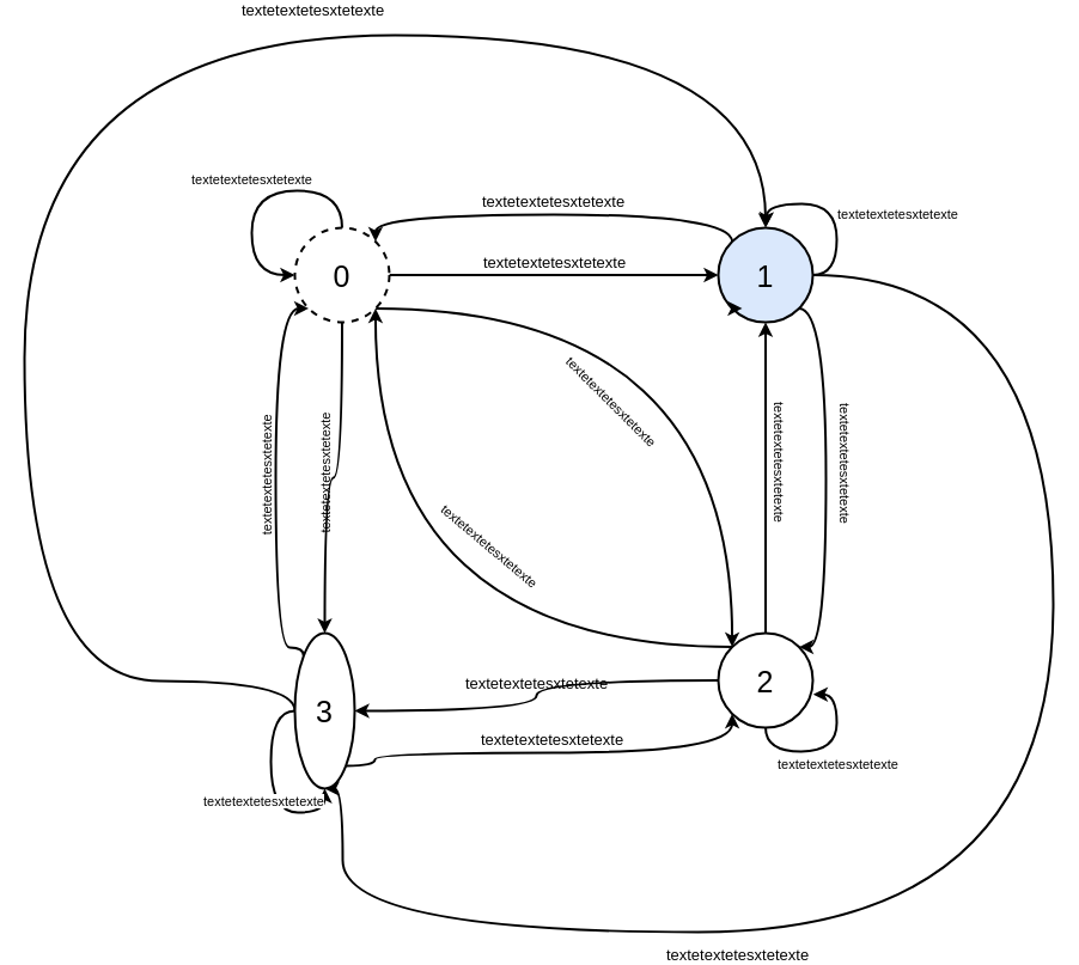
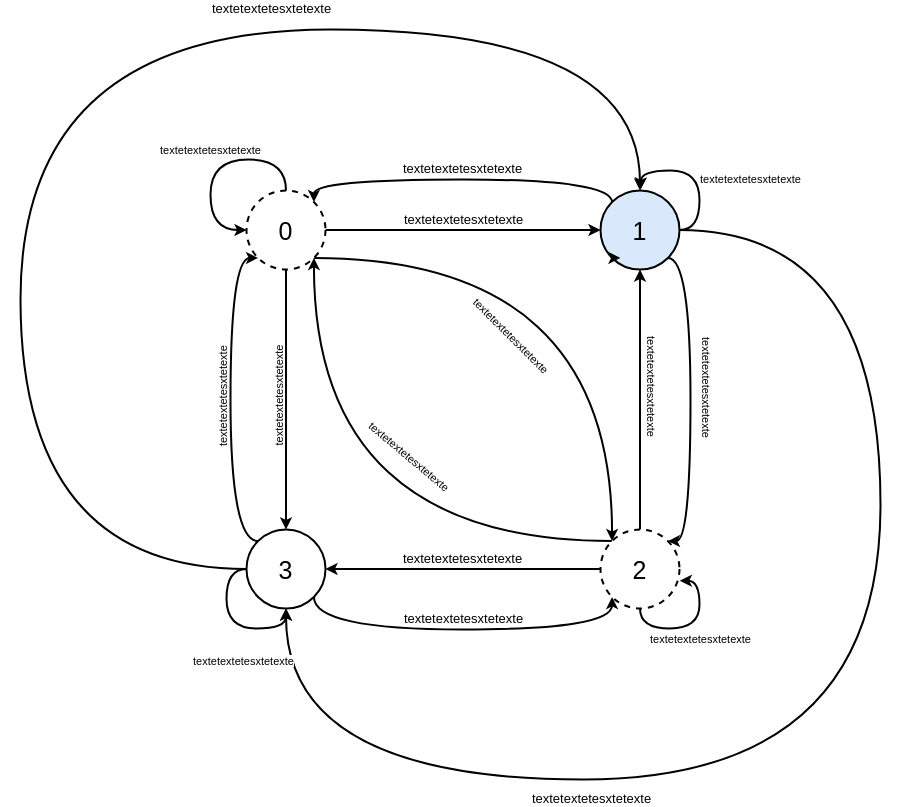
- <mxCell id="18" value="2" style="ellipse;whiteSpace=wrap;html=1;aspect=fixed;strokeWidth=2;strokeColor=default;fontSize=25;fontFamily=Helvetica;verticalAlign=middle;labelBackgroundColor=none;" parent="1" vertex="1"><mxGeometry x="600" y="520" width="79" height="79" as="geometry" /></mxCell>
+ <mxCell id="18" value="2" style="ellipse;whiteSpace=wrap;html=1;aspect=fixed;strokeWidth=2;strokeColor=default;fontSize=25;fontFamily=Helvetica;verticalAlign=middle;labelBackgroundColor=none;dashed=1;" parent="1" vertex="1"><mxGeometry x="600" y="520" width="79" height="79" as="geometry" /></mxCell>
- <mxCell id="14" value="3" style="ellipse;whiteSpace=wrap;html=1;aspect=fixed;strokeWidth=2;strokeColor=default;fontSize=25;fontFamily=Helvetica;verticalAlign=middle;labelBackgroundColor=none;" parent="1" vertex="1"><mxGeometry x="246" y="520" width="50" height="130" as="geometry" /></mxCell>
+ <mxCell id="14" value="3" style="ellipse;whiteSpace=wrap;html=1;aspect=fixed;strokeWidth=2;strokeColor=default;fontSize=25;fontFamily=Helvetica;verticalAlign=middle;labelBackgroundColor=none;" parent="1" vertex="1"><mxGeometry x="246" y="520" width="79" height="79" as="geometry" /></mxCell>
